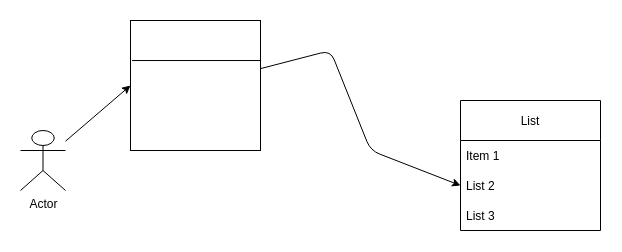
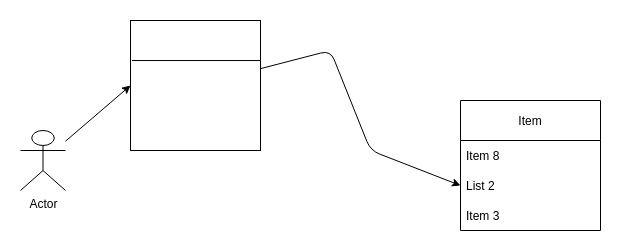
- <mxCell id="7" value="List" style="swimlane;fontStyle=0;childLayout=stackLayout;horizontal=1;startSize=40;horizontalStack=0;resizeParent=1;resizeParentMax=0;resizeLast=0;collapsible=1;marginBottom=0;" vertex="1" parent="1"><mxGeometry x="460" y="100" width="140" height="130" as="geometry" /></mxCell>
+ <mxCell id="7" value="Item" style="swimlane;fontStyle=0;childLayout=stackLayout;horizontal=1;startSize=40;horizontalStack=0;resizeParent=1;resizeParentMax=0;resizeLast=0;collapsible=1;marginBottom=0;" vertex="1" parent="1"><mxGeometry x="460" y="100" width="140" height="130" as="geometry" /></mxCell>
- <mxCell id="8" value="Item 1" style="text;strokeColor=none;fillColor=none;align=left;verticalAlign=middle;spacingLeft=4;spacingRight=4;overflow=hidden;points=[[0,0.5],[1,0.5]];portConstraint=eastwest;rotatable=0;" vertex="1" parent="7"><mxGeometry y="40" width="140" height="30" as="geometry" /></mxCell>
+ <mxCell id="8" value="Item 8" style="text;strokeColor=none;fillColor=none;align=left;verticalAlign=middle;spacingLeft=4;spacingRight=4;overflow=hidden;points=[[0,0.5],[1,0.5]];portConstraint=eastwest;rotatable=0;" vertex="1" parent="7"><mxGeometry y="40" width="140" height="30" as="geometry" /></mxCell>
- <mxCell id="10" value="List 3" style="text;strokeColor=none;fillColor=none;align=left;verticalAlign=middle;spacingLeft=4;spacingRight=4;overflow=hidden;points=[[0,0.5],[1,0.5]];portConstraint=eastwest;rotatable=0;" vertex="1" parent="7"><mxGeometry y="100" width="140" height="30" as="geometry" /></mxCell>
+ <mxCell id="10" value="Item 3" style="text;strokeColor=none;fillColor=none;align=left;verticalAlign=middle;spacingLeft=4;spacingRight=4;overflow=hidden;points=[[0,0.5],[1,0.5]];portConstraint=eastwest;rotatable=0;" vertex="1" parent="7"><mxGeometry y="100" width="140" height="30" as="geometry" /></mxCell>
